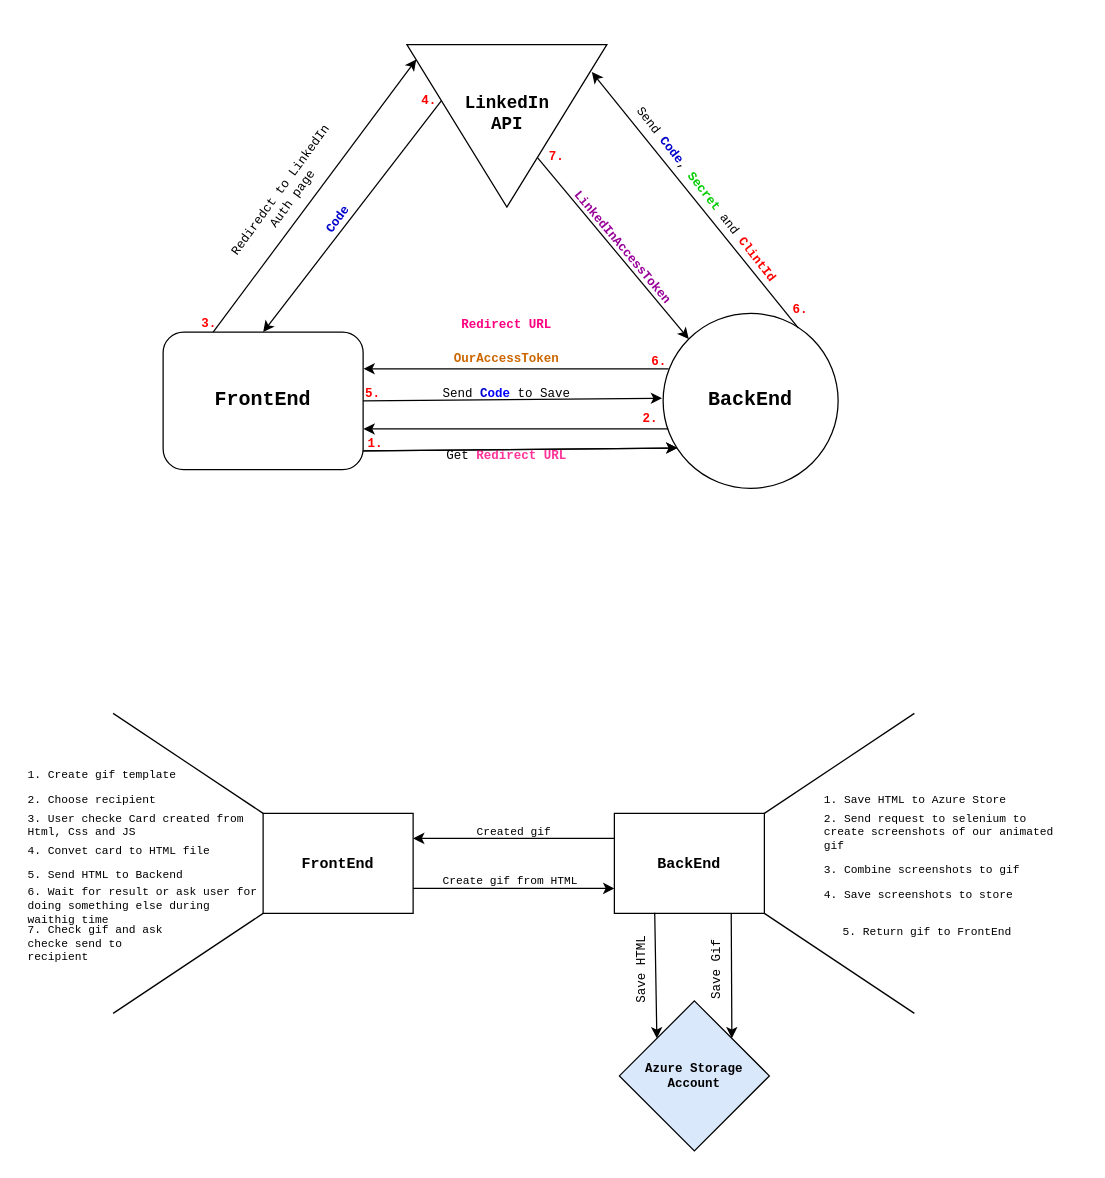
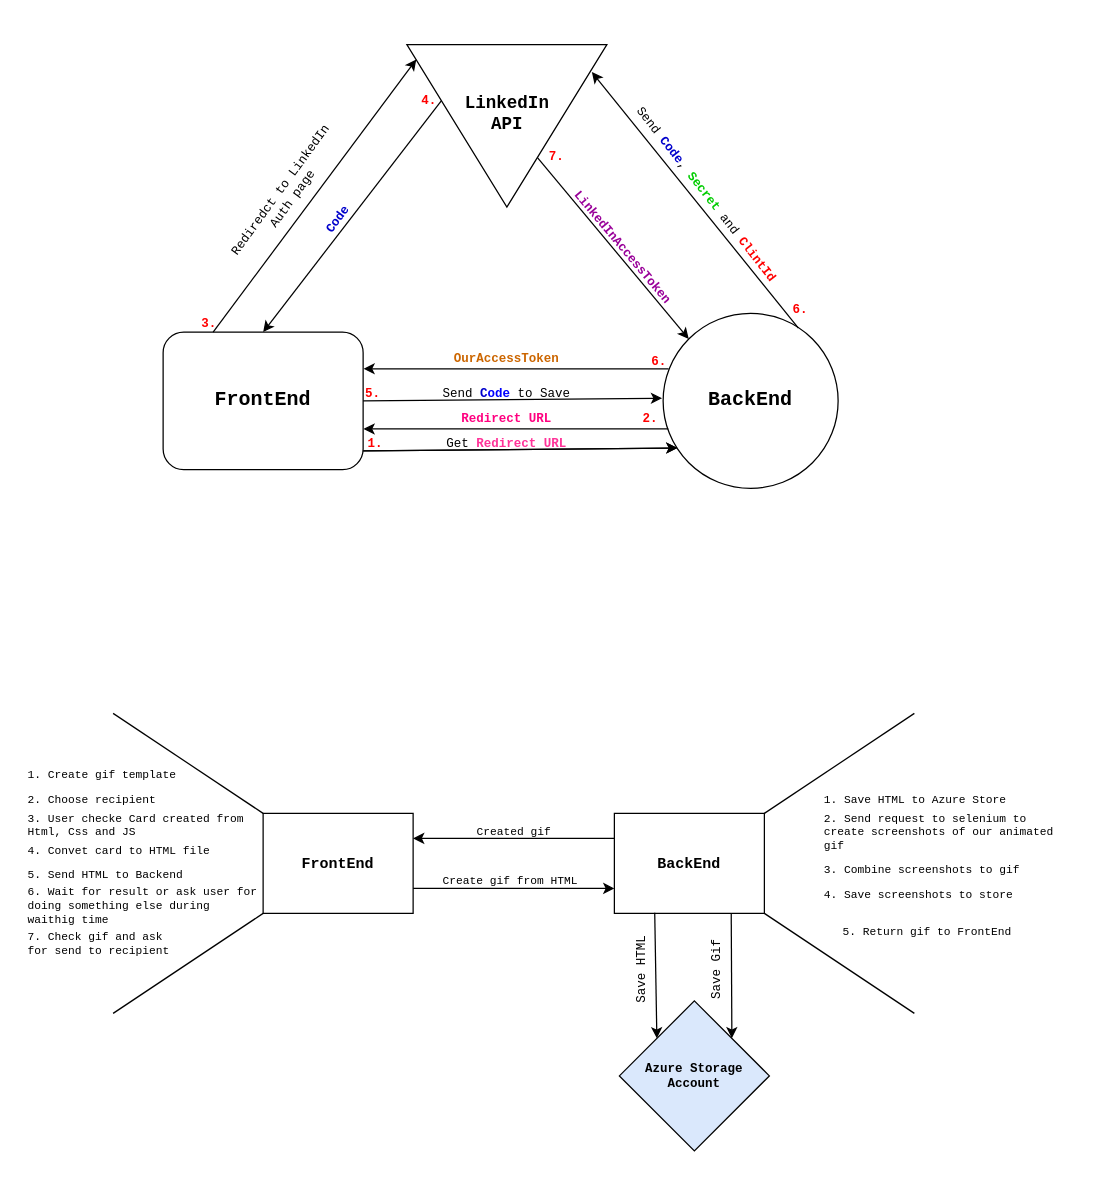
- <mxCell id="8" value="&lt;font color=&quot;#ff0080&quot;&gt;&lt;b&gt;Redirect URL&lt;/b&gt;&lt;/font&gt;" style="text;html=1;strokeColor=none;fillColor=none;align=center;verticalAlign=middle;whiteSpace=wrap;rounded=0;fontFamily=Courier New;fontSize=10;" parent="1" vertex="1"><mxGeometry x="330" y="249" width="150" height="20" as="geometry" /></mxCell>
+ <mxCell id="8" value="&lt;font color=&quot;#ff0080&quot;&gt;&lt;b&gt;Redirect URL&lt;/b&gt;&lt;/font&gt;" style="text;html=1;strokeColor=none;fillColor=none;align=center;verticalAlign=middle;whiteSpace=wrap;rounded=0;fontFamily=Courier New;fontSize=10;" parent="1" vertex="1"><mxGeometry x="330" y="324" width="150" height="20" as="geometry" /></mxCell>
- <mxCell id="13" value="Get &lt;font color=&quot;#ff3399&quot;&gt;&lt;b&gt;Redirect URL&lt;/b&gt;&lt;/font&gt;" style="text;html=1;strokeColor=none;fillColor=none;align=center;verticalAlign=middle;whiteSpace=wrap;rounded=0;fontFamily=Courier New;fontSize=10;" parent="1" vertex="1"><mxGeometry x="330" y="354" width="150" height="20" as="geometry" /></mxCell>
+ <mxCell id="13" value="Get &lt;font color=&quot;#ff3399&quot;&gt;&lt;b&gt;Redirect URL&lt;/b&gt;&lt;/font&gt;" style="text;html=1;strokeColor=none;fillColor=none;align=center;verticalAlign=middle;whiteSpace=wrap;rounded=0;fontFamily=Courier New;fontSize=10;" parent="1" vertex="1"><mxGeometry x="330" y="344" width="150" height="20" as="geometry" /></mxCell>
- <mxCell id="45" value="7. Check gif and ask checke send to recipient" style="text;html=1;strokeColor=none;fillColor=none;align=left;verticalAlign=middle;whiteSpace=wrap;rounded=0;fontFamily=Courier New;fontSize=9;" vertex="1" parent="1"><mxGeometry x="20" y="740" width="120" height="30" as="geometry" /></mxCell>
+ <mxCell id="45" value="7. Check gif and ask for send to recipient" style="text;html=1;strokeColor=none;fillColor=none;align=left;verticalAlign=middle;whiteSpace=wrap;rounded=0;fontFamily=Courier New;fontSize=9;" vertex="1" parent="1"><mxGeometry x="20" y="740" width="120" height="30" as="geometry" /></mxCell>
